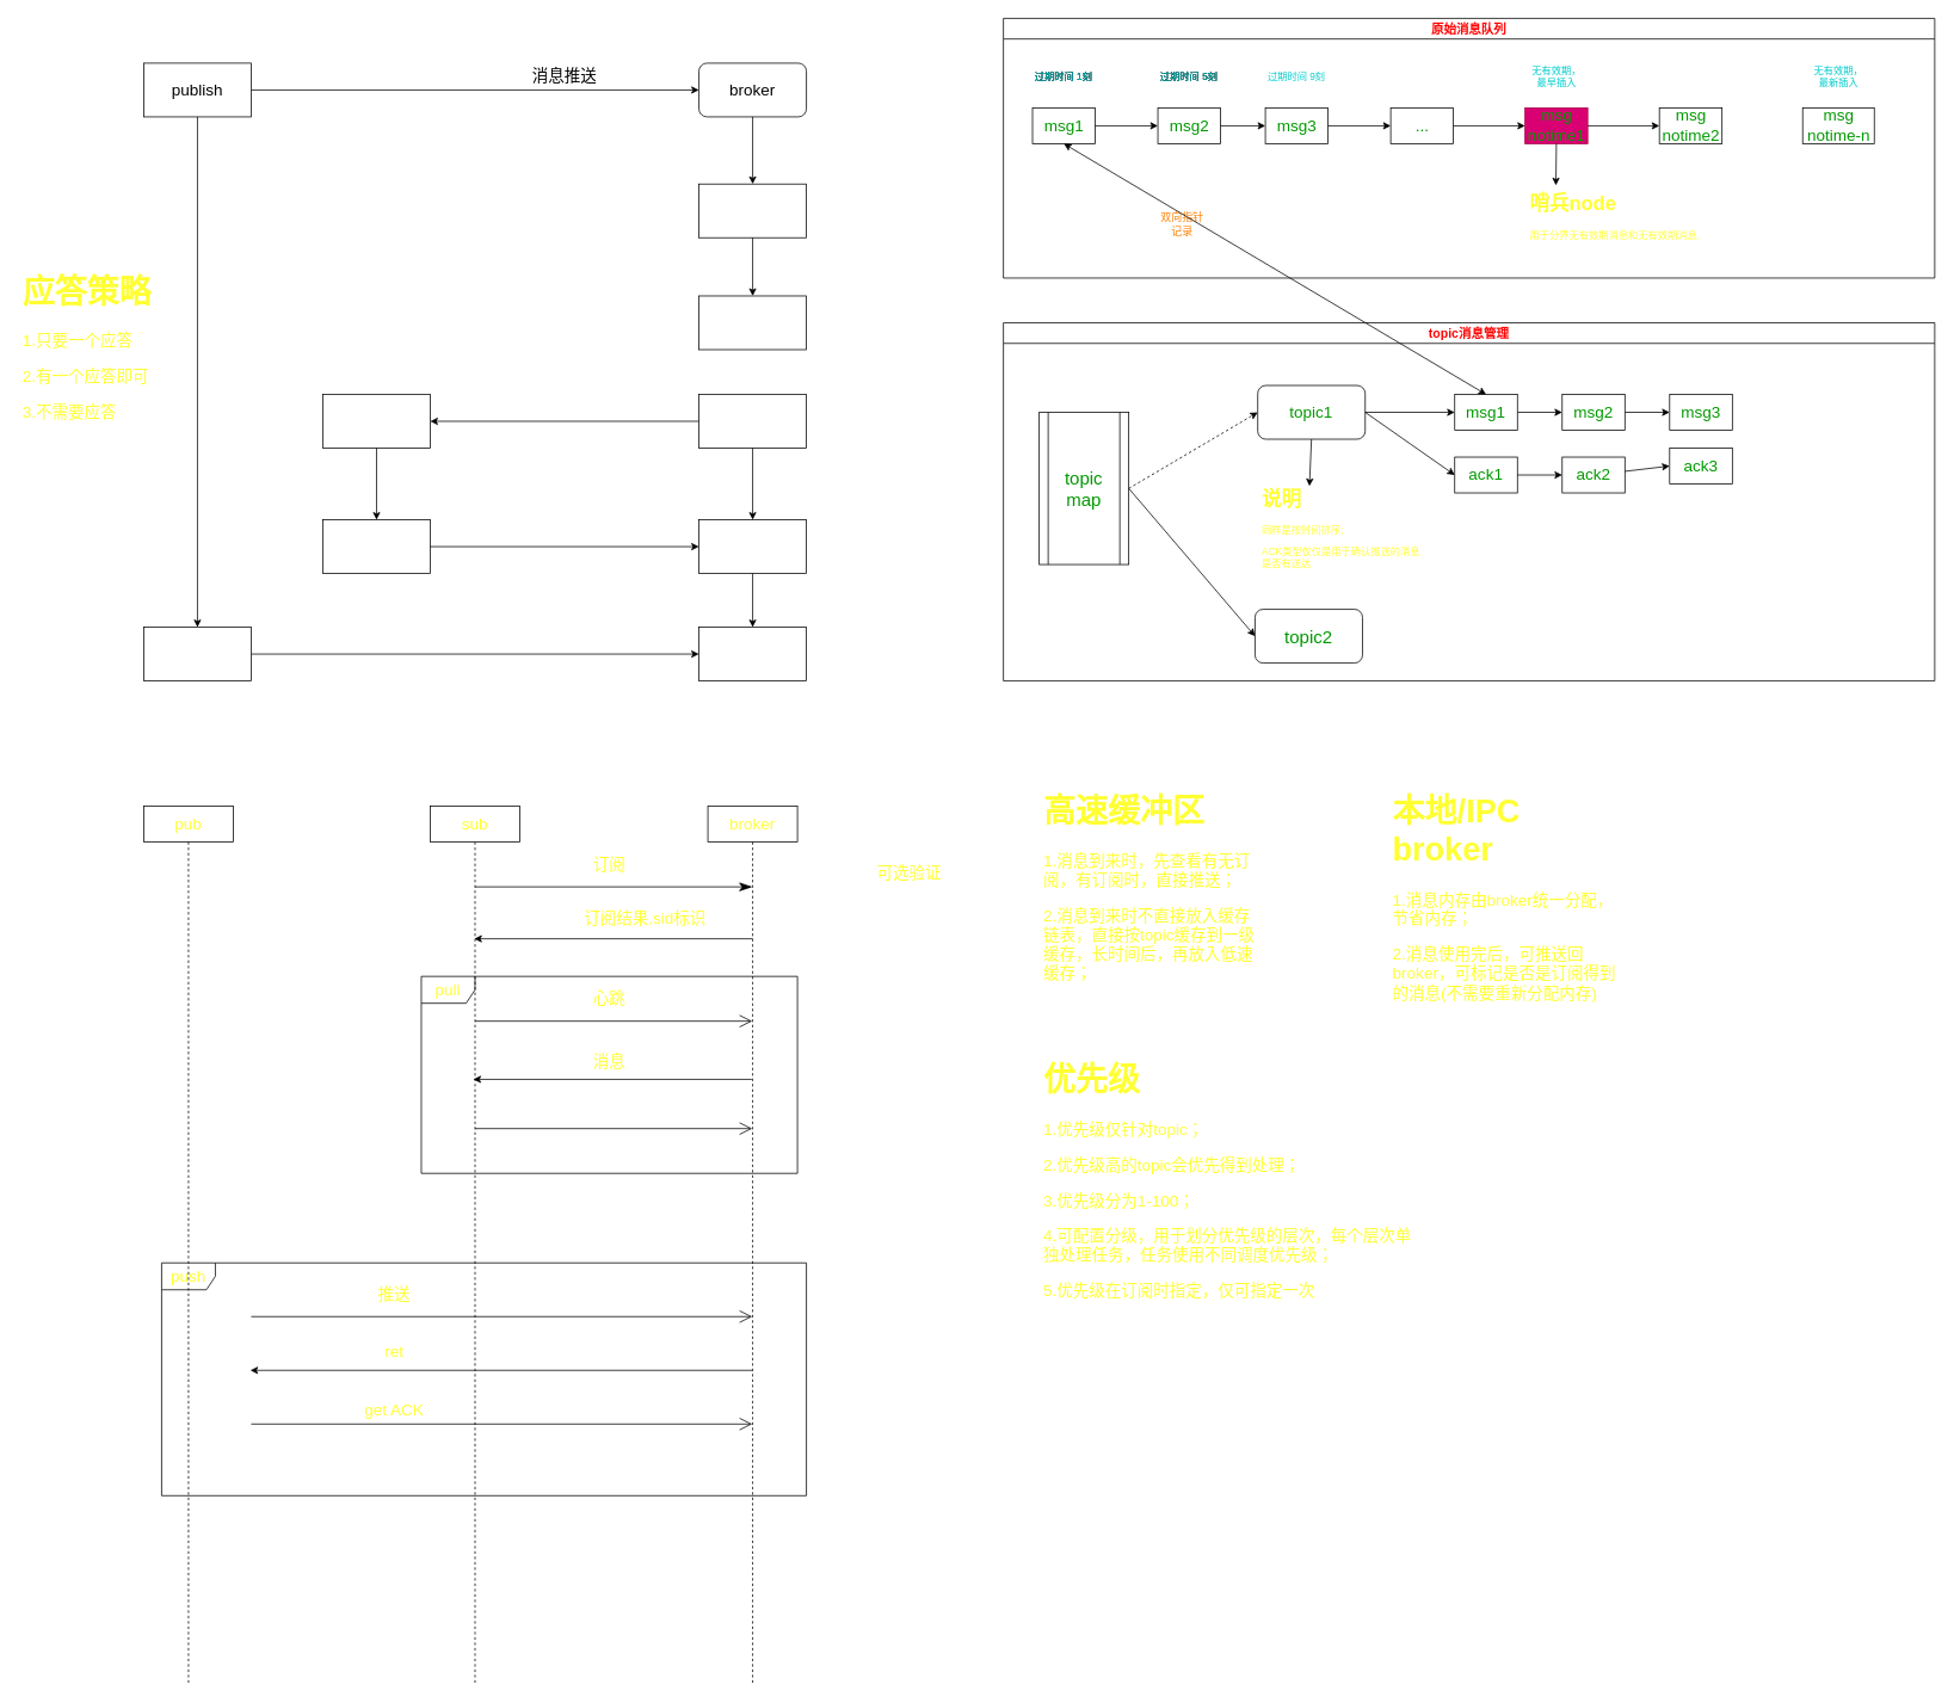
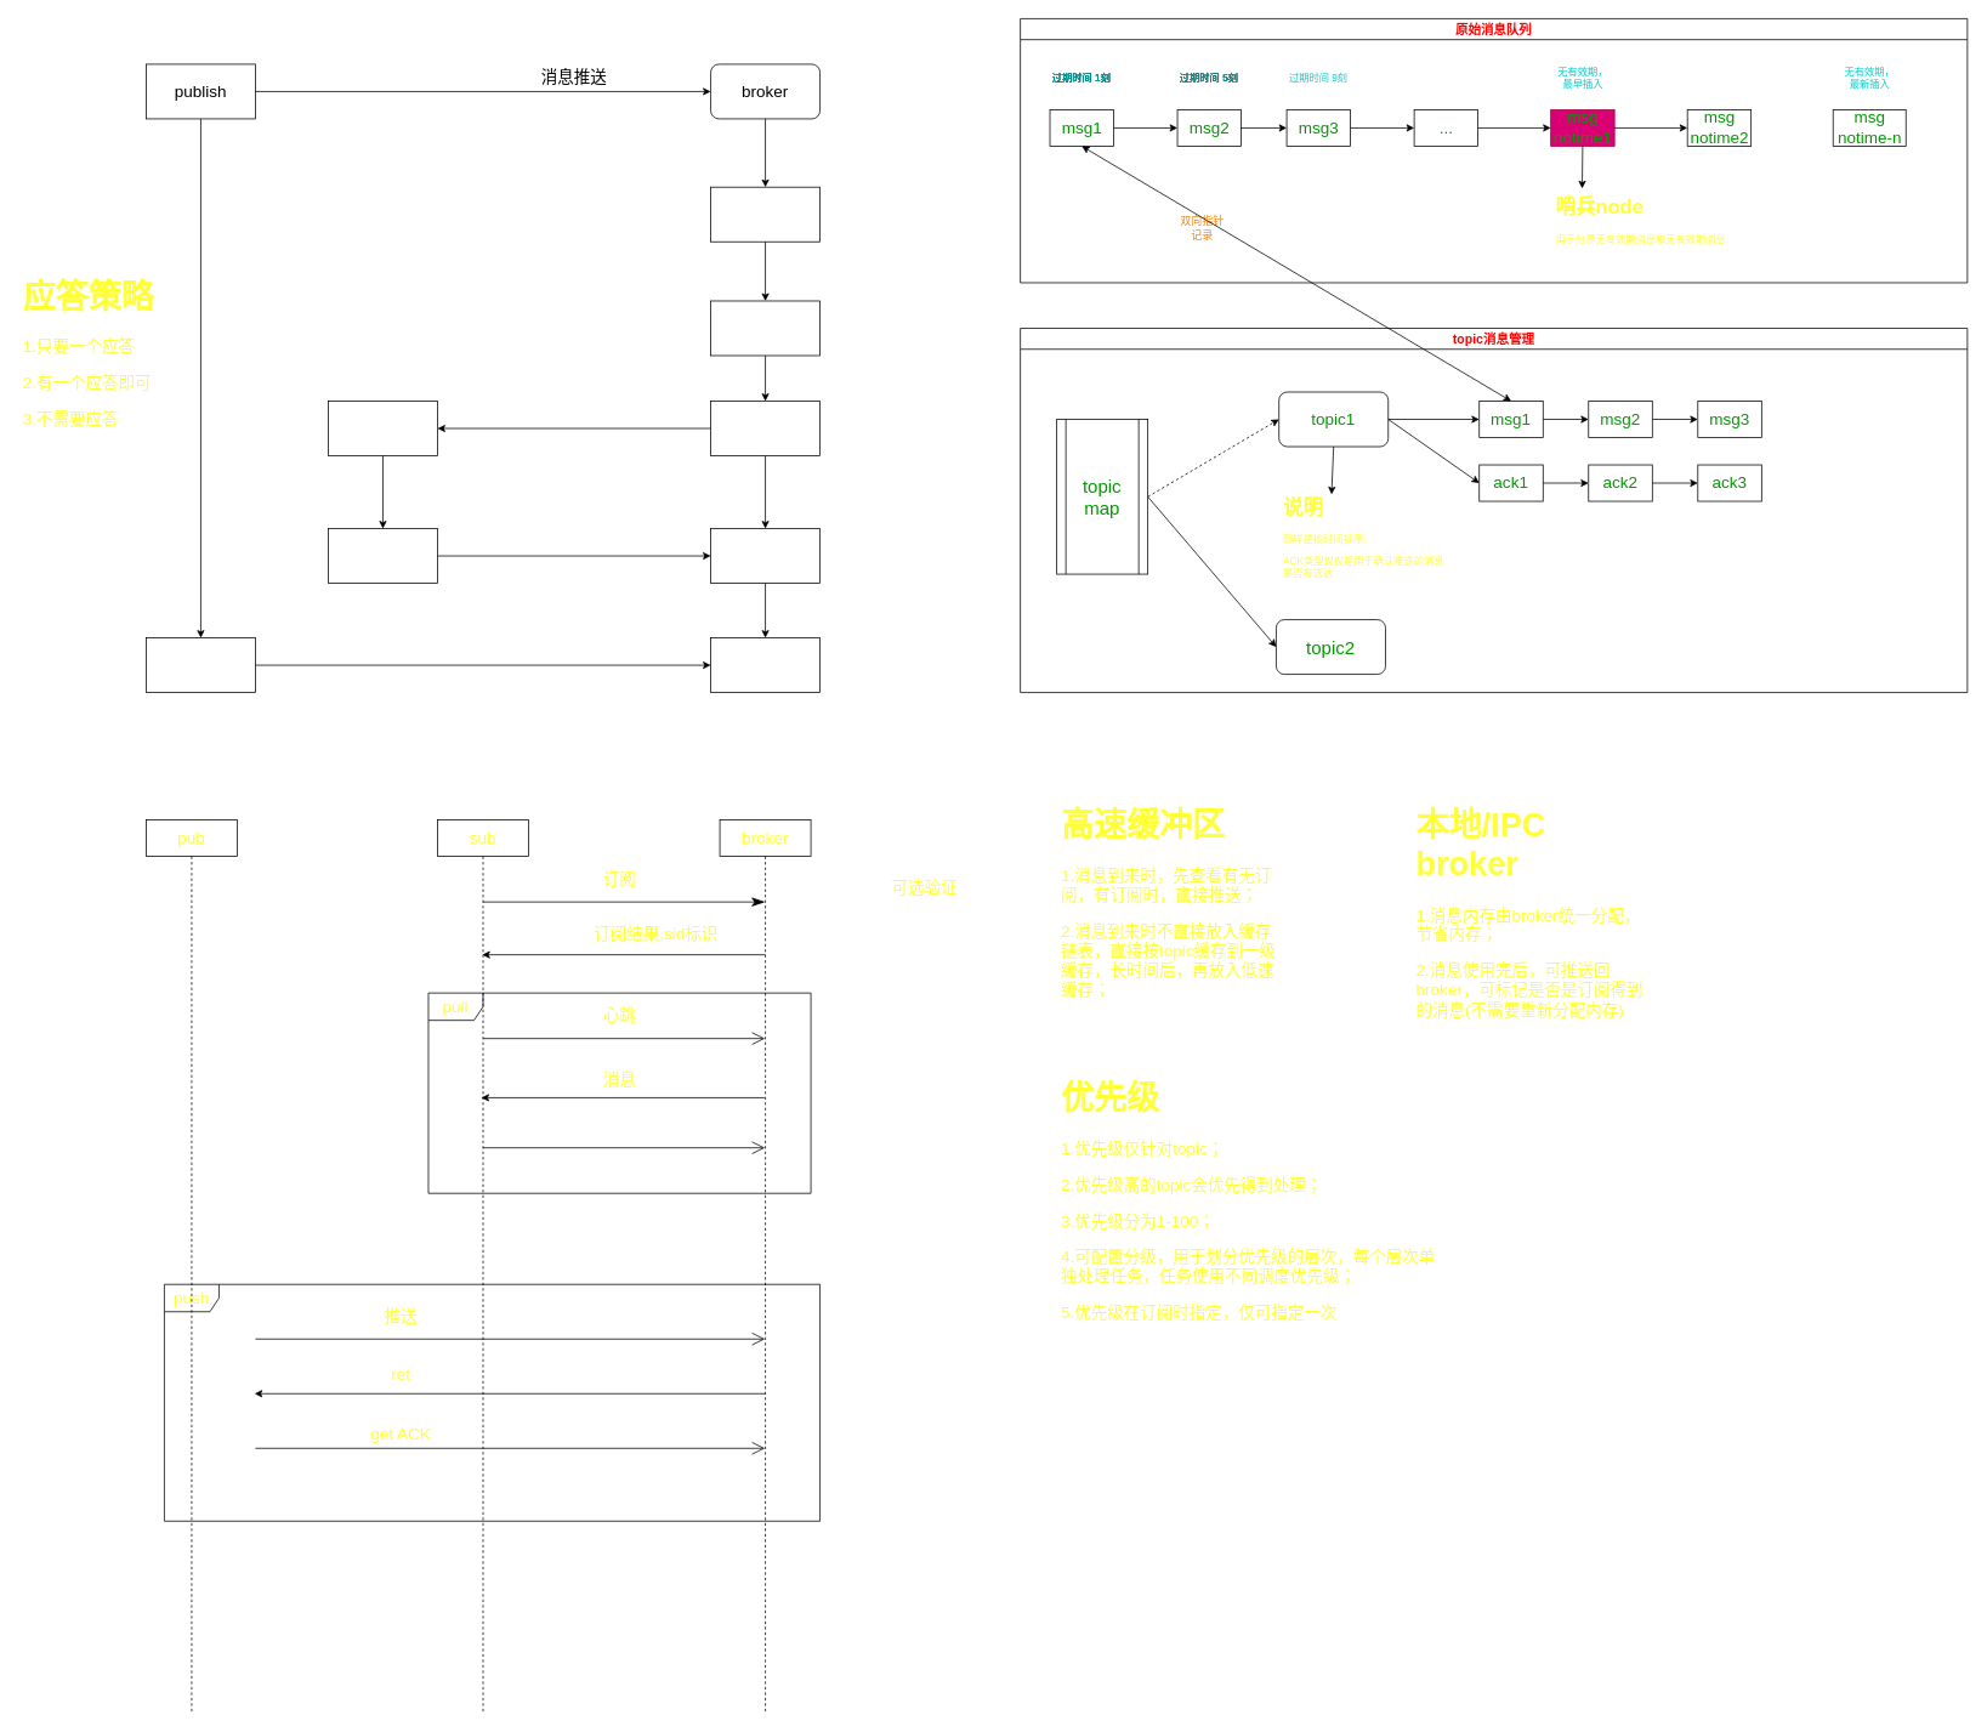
+ <mxCell id="58" style="edgeStyle=none;html=1;exitX=0.5;exitY=0;exitDx=0;exitDy=0;entryX=0.5;entryY=1;entryDx=0;entryDy=0;fontSize=18;fontColor=#FFFFFF;startArrow=classic;startFill=1;endArrow=none;endFill=0;" edge="1" parent="1" source="59" target="61"><mxGeometry relative="1" as="geometry" /></mxCell>
- <mxCell id="52" value="ack3" style="rounded=0;whiteSpace=wrap;html=1;fontSize=18;fontColor=#009900;" vertex="1" parent="33"><mxGeometry x="744" y="140" width="70" height="40" as="geometry" /></mxCell>
+ <mxCell id="52" value="ack3" style="rounded=0;whiteSpace=wrap;html=1;fontSize=18;fontColor=#009900;" vertex="1" parent="33"><mxGeometry x="744" y="150" width="70" height="40" as="geometry" /></mxCell>
